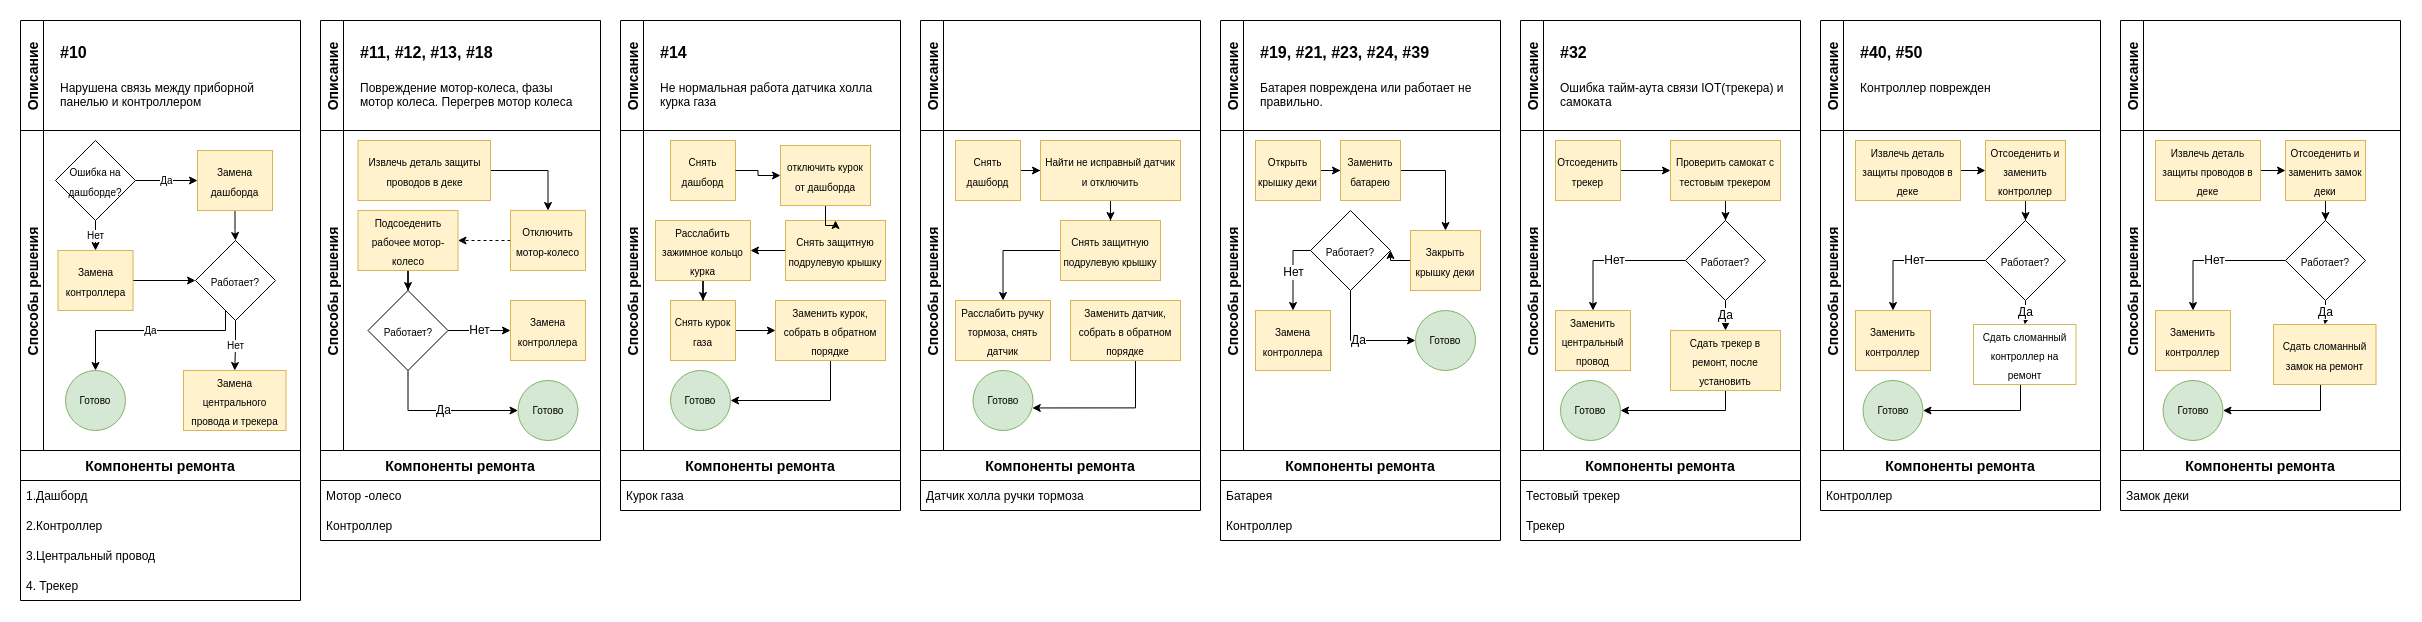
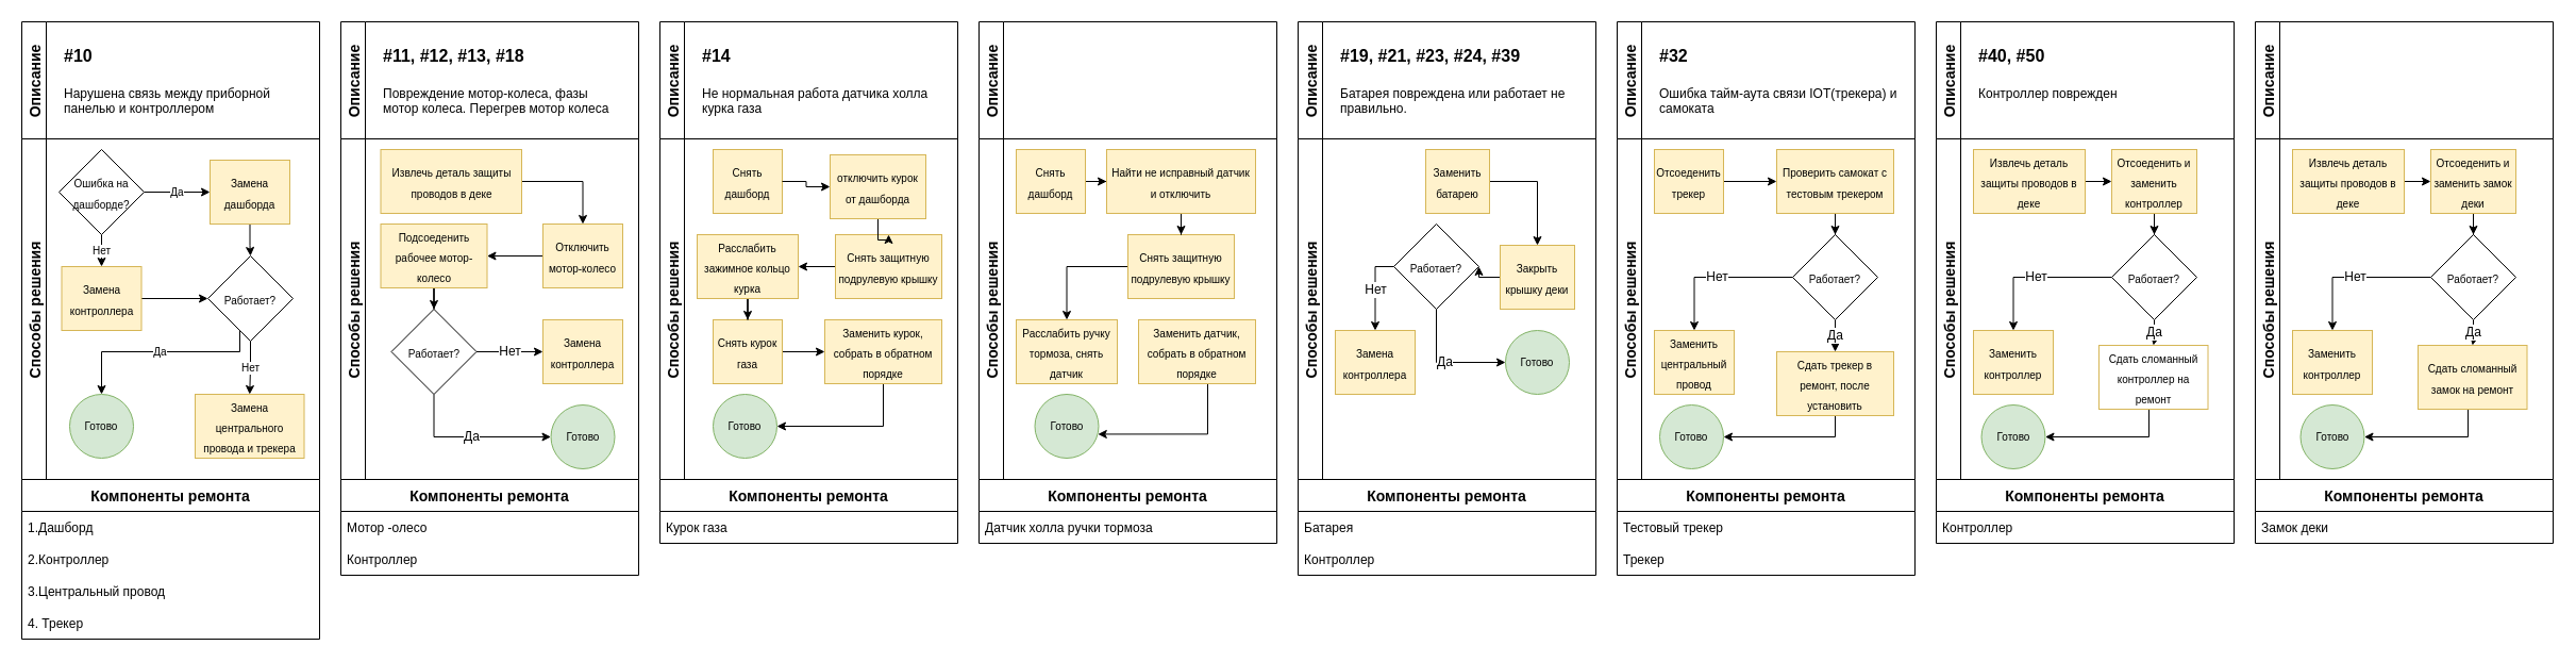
- <mxCell id="87" value="&lt;span style=&quot;font-size: 10px;&quot;&gt;Открыть крышку деки&lt;/span&gt;" style="whiteSpace=wrap;html=1;fontSize=16;fillColor=#fff2cc;strokeColor=#d6b656;" vertex="1" parent="81"><mxGeometry x="35" y="10" width="65" height="60" as="geometry" /></mxCell>
- <mxCell id="86" style="edgeStyle=orthogonalEdgeStyle;rounded=0;orthogonalLoop=1;jettySize=auto;html=1;entryX=0;entryY=0.5;entryDx=0;entryDy=0;fontSize=12;" edge="1" parent="81" source="87" target="90"><mxGeometry relative="1" as="geometry" /></mxCell>
- <mxCell id="27" style="edgeStyle=orthogonalEdgeStyle;rounded=0;orthogonalLoop=1;jettySize=auto;html=1;entryX=1;entryY=0.5;entryDx=0;entryDy=0;fontSize=12;dashed=1;" edge="1" parent="24" source="28" target="30"><mxGeometry relative="1" as="geometry" /></mxCell>
+ <mxCell id="27" style="edgeStyle=orthogonalEdgeStyle;rounded=0;orthogonalLoop=1;jettySize=auto;html=1;entryX=1;entryY=0.5;entryDx=0;entryDy=0;fontSize=12;" edge="1" parent="24" source="28" target="30"><mxGeometry relative="1" as="geometry" /></mxCell>
